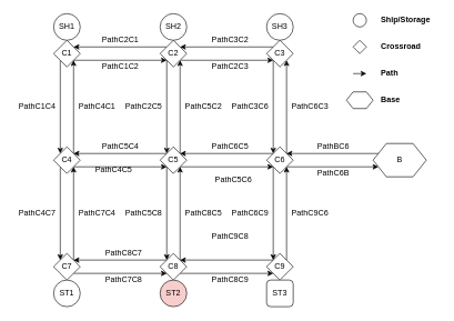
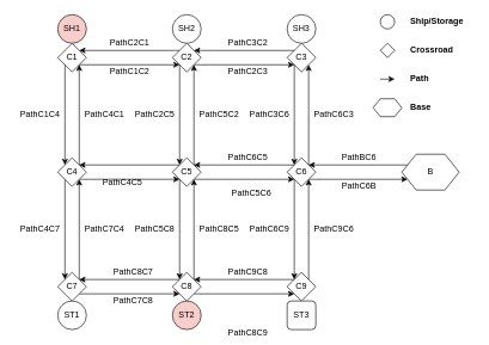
- <mxCell id="19" value="SH1" style="ellipse;whiteSpace=wrap;html=1;aspect=fixed;" vertex="1" parent="1"><mxGeometry x="80" y="20" width="40" height="40" as="geometry" /></mxCell>
+ <mxCell id="19" value="SH1" style="ellipse;whiteSpace=wrap;html=1;aspect=fixed;fillColor=#f8cecc;" vertex="1" parent="1"><mxGeometry x="80" y="20" width="40" height="40" as="geometry" /></mxCell>
- <mxCell id="64" value="PathC5C4" style="text;html=1;align=center;verticalAlign=middle;resizable=0;points=[];;autosize=1;" vertex="1" parent="1"><mxGeometry x="145" y="210" width="70" height="20" as="geometry" /></mxCell>
- <mxCell id="77" value="PathC9C8" style="text;html=1;align=center;verticalAlign=middle;resizable=0;points=[];;autosize=1;" vertex="1" parent="1"><mxGeometry x="310" y="345" width="70" height="20" as="geometry" /></mxCell>
+ <mxCell id="77" value="PathC9C8" style="text;html=1;align=center;verticalAlign=middle;resizable=0;points=[];;autosize=1;" vertex="1" parent="1"><mxGeometry x="310" y="370" width="70" height="20" as="geometry" /></mxCell>
- <mxCell id="76" value="PathC8C9" style="text;html=1;align=center;verticalAlign=middle;resizable=0;points=[];;autosize=1;" vertex="1" parent="1"><mxGeometry x="310" y="410" width="70" height="20" as="geometry" /></mxCell>
+ <mxCell id="76" value="PathC8C9" style="text;html=1;align=center;verticalAlign=middle;resizable=0;points=[];;autosize=1;" vertex="1" parent="1"><mxGeometry x="310" y="455" width="70" height="20" as="geometry" /></mxCell>
